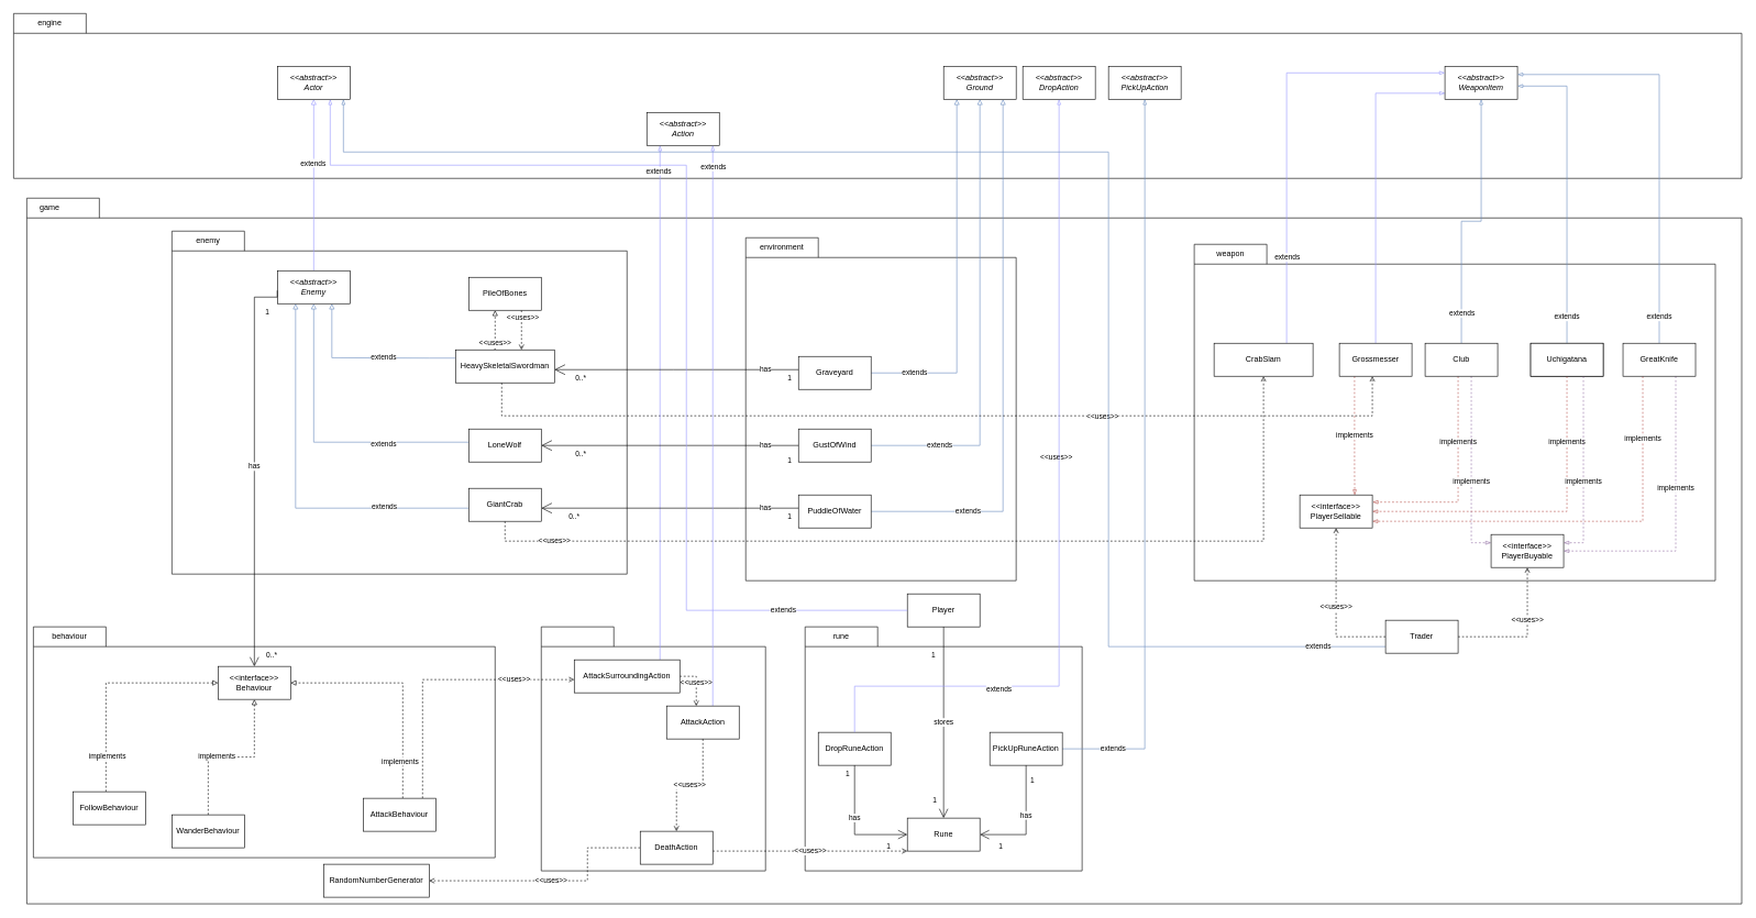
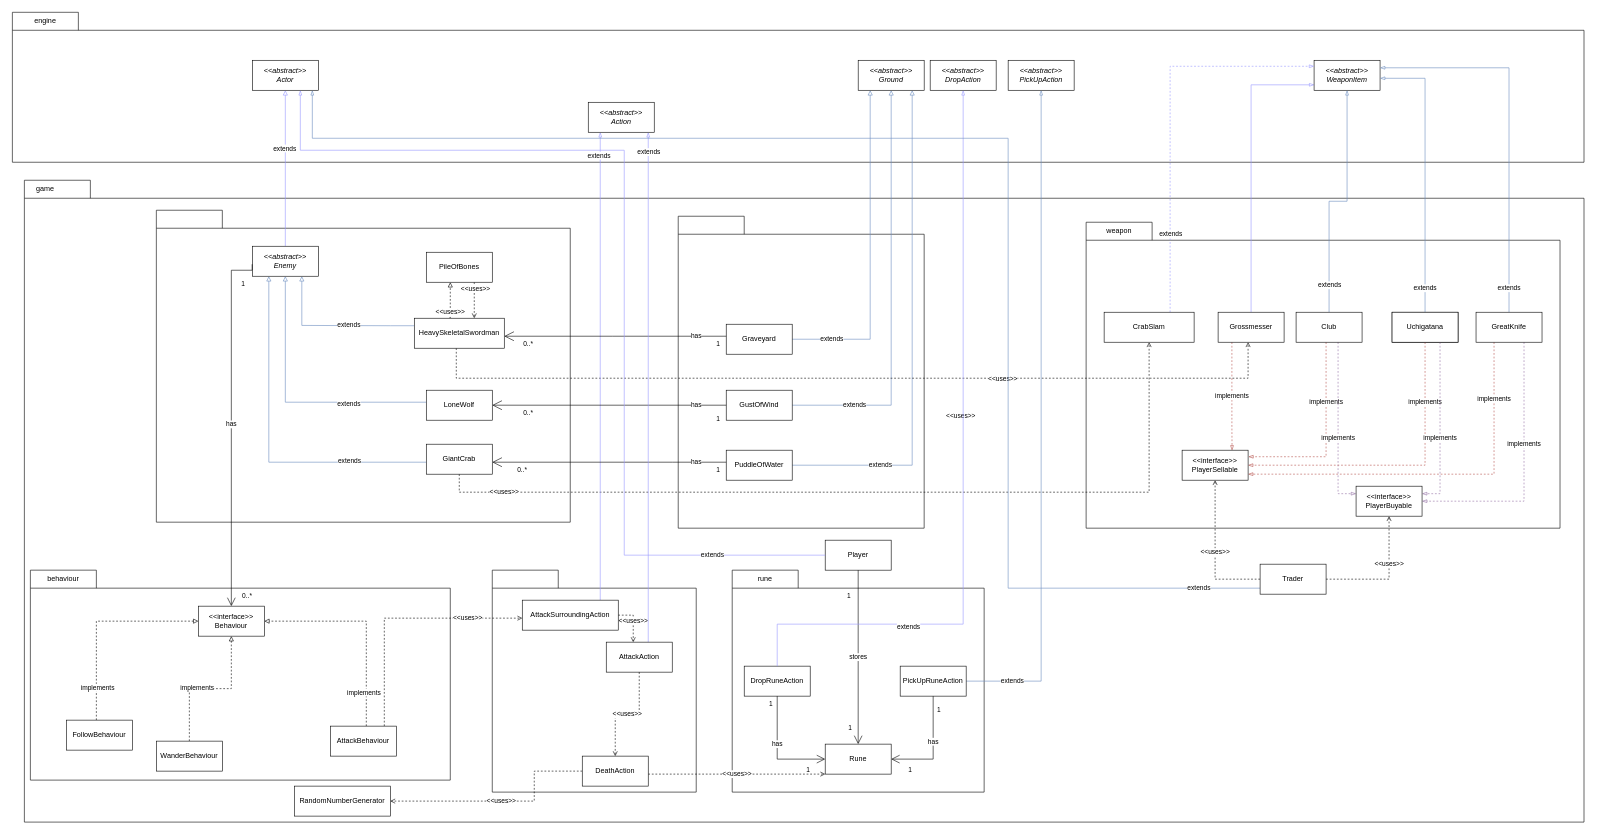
- <mxCell id="54" style="edgeStyle=orthogonalEdgeStyle;rounded=0;orthogonalLoop=1;jettySize=auto;html=1;strokeColor=#9999FF;endArrow=blockThin;endFill=0;" parent="6" source="56" target="49" edge="1"><mxGeometry relative="1" as="geometry"><Array as="points"><mxPoint x="1950" y="110" /></Array><mxPoint x="1807" y="140" as="targetPoint" /></mxGeometry></mxCell>
+ <mxCell id="54" style="edgeStyle=orthogonalEdgeStyle;rounded=0;orthogonalLoop=1;jettySize=auto;html=1;strokeColor=#9999FF;endArrow=blockThin;endFill=0;dashed=1;" parent="6" source="56" target="49" edge="1"><mxGeometry relative="1" as="geometry"><Array as="points"><mxPoint x="1950" y="110" /></Array><mxPoint x="1807" y="140" as="targetPoint" /></mxGeometry></mxCell>
- <mxCell id="50" value="enemy" style="text;html=1;strokeColor=none;fillColor=none;align=center;verticalAlign=middle;whiteSpace=wrap;rounded=0;" parent="6" vertex="1"><mxGeometry x="260" y="350" width="110" height="30" as="geometry" /></mxCell>
- <mxCell id="10" value="environment" style="text;html=1;strokeColor=none;fillColor=none;align=center;verticalAlign=middle;whiteSpace=wrap;rounded=0;" parent="6" vertex="1"><mxGeometry x="1130" y="360" width="110" height="30" as="geometry" /></mxCell>
